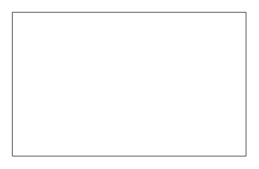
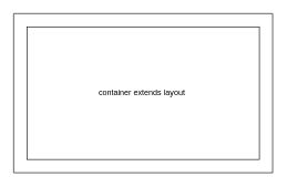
+ <mxCell id="3" value="&lt;font color=&quot;#000000&quot;&gt;container extends layout&amp;nbsp;&lt;/font&gt;" style="rounded=0;whiteSpace=wrap;html=1;fillColor=#FFFFFF;" vertex="1" parent="2"><mxGeometry x="20" y="20" width="350" height="200" as="geometry" /></mxCell>
